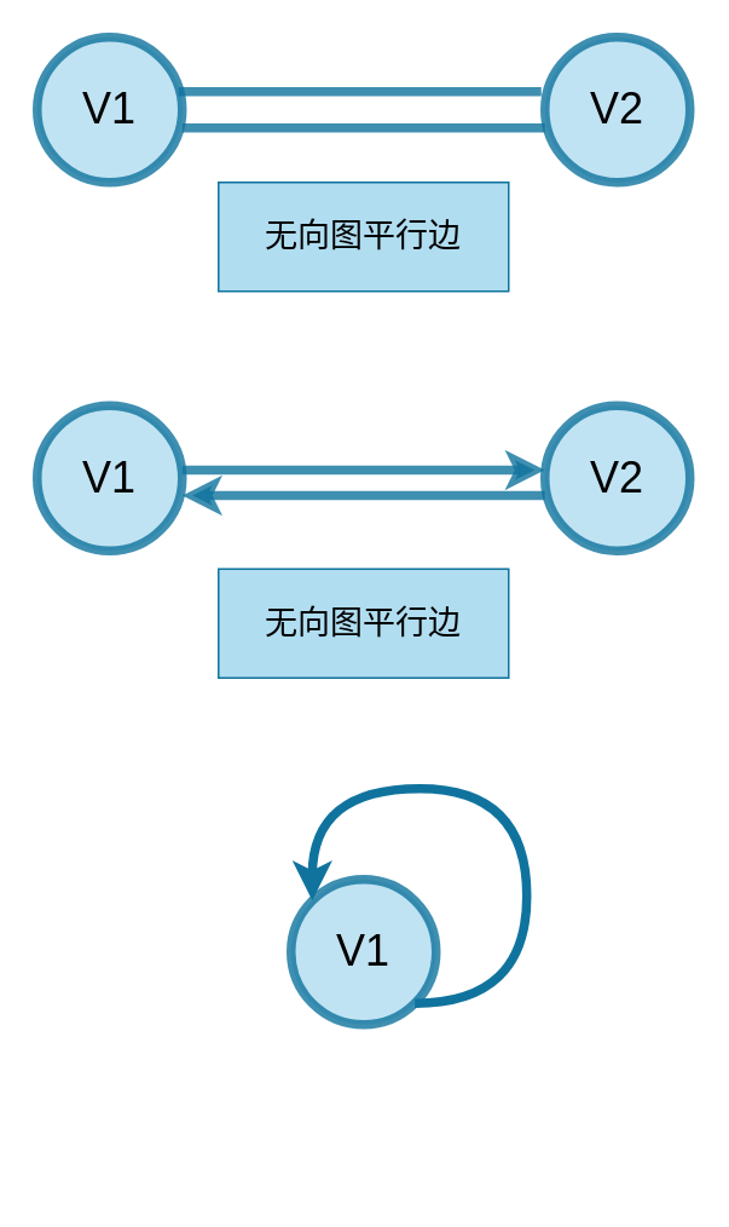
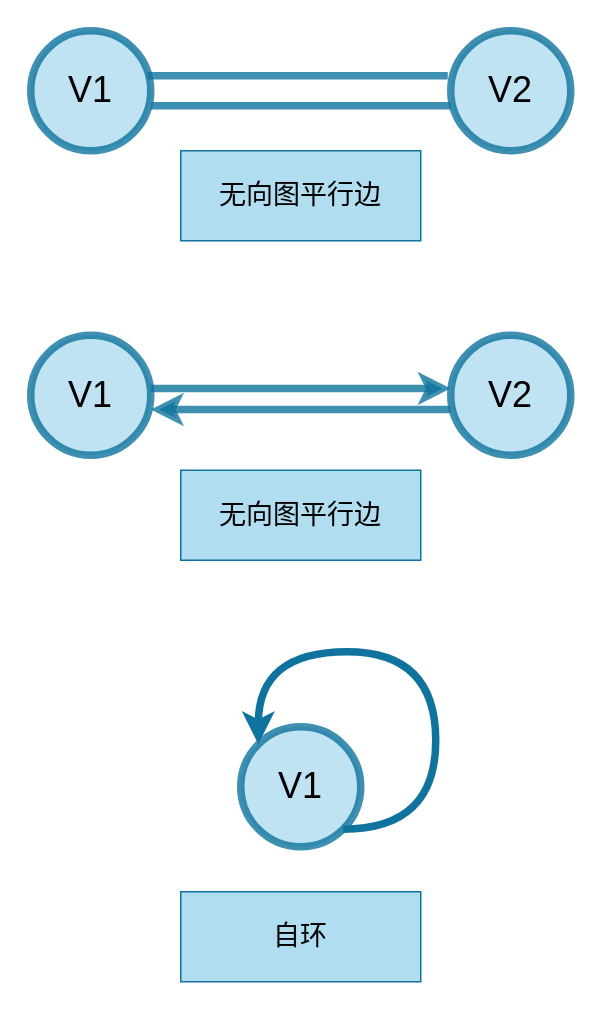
+ <mxCell id="14" value="&lt;font style=&quot;font-size: 18px;&quot;&gt;自环&lt;/font&gt;" style="rounded=0;whiteSpace=wrap;html=1;fillColor=#b1ddf0;strokeColor=#10739e;shadow=0;" vertex="1" parent="1"><mxGeometry x="120" y="594" width="160" height="60" as="geometry" /></mxCell>
